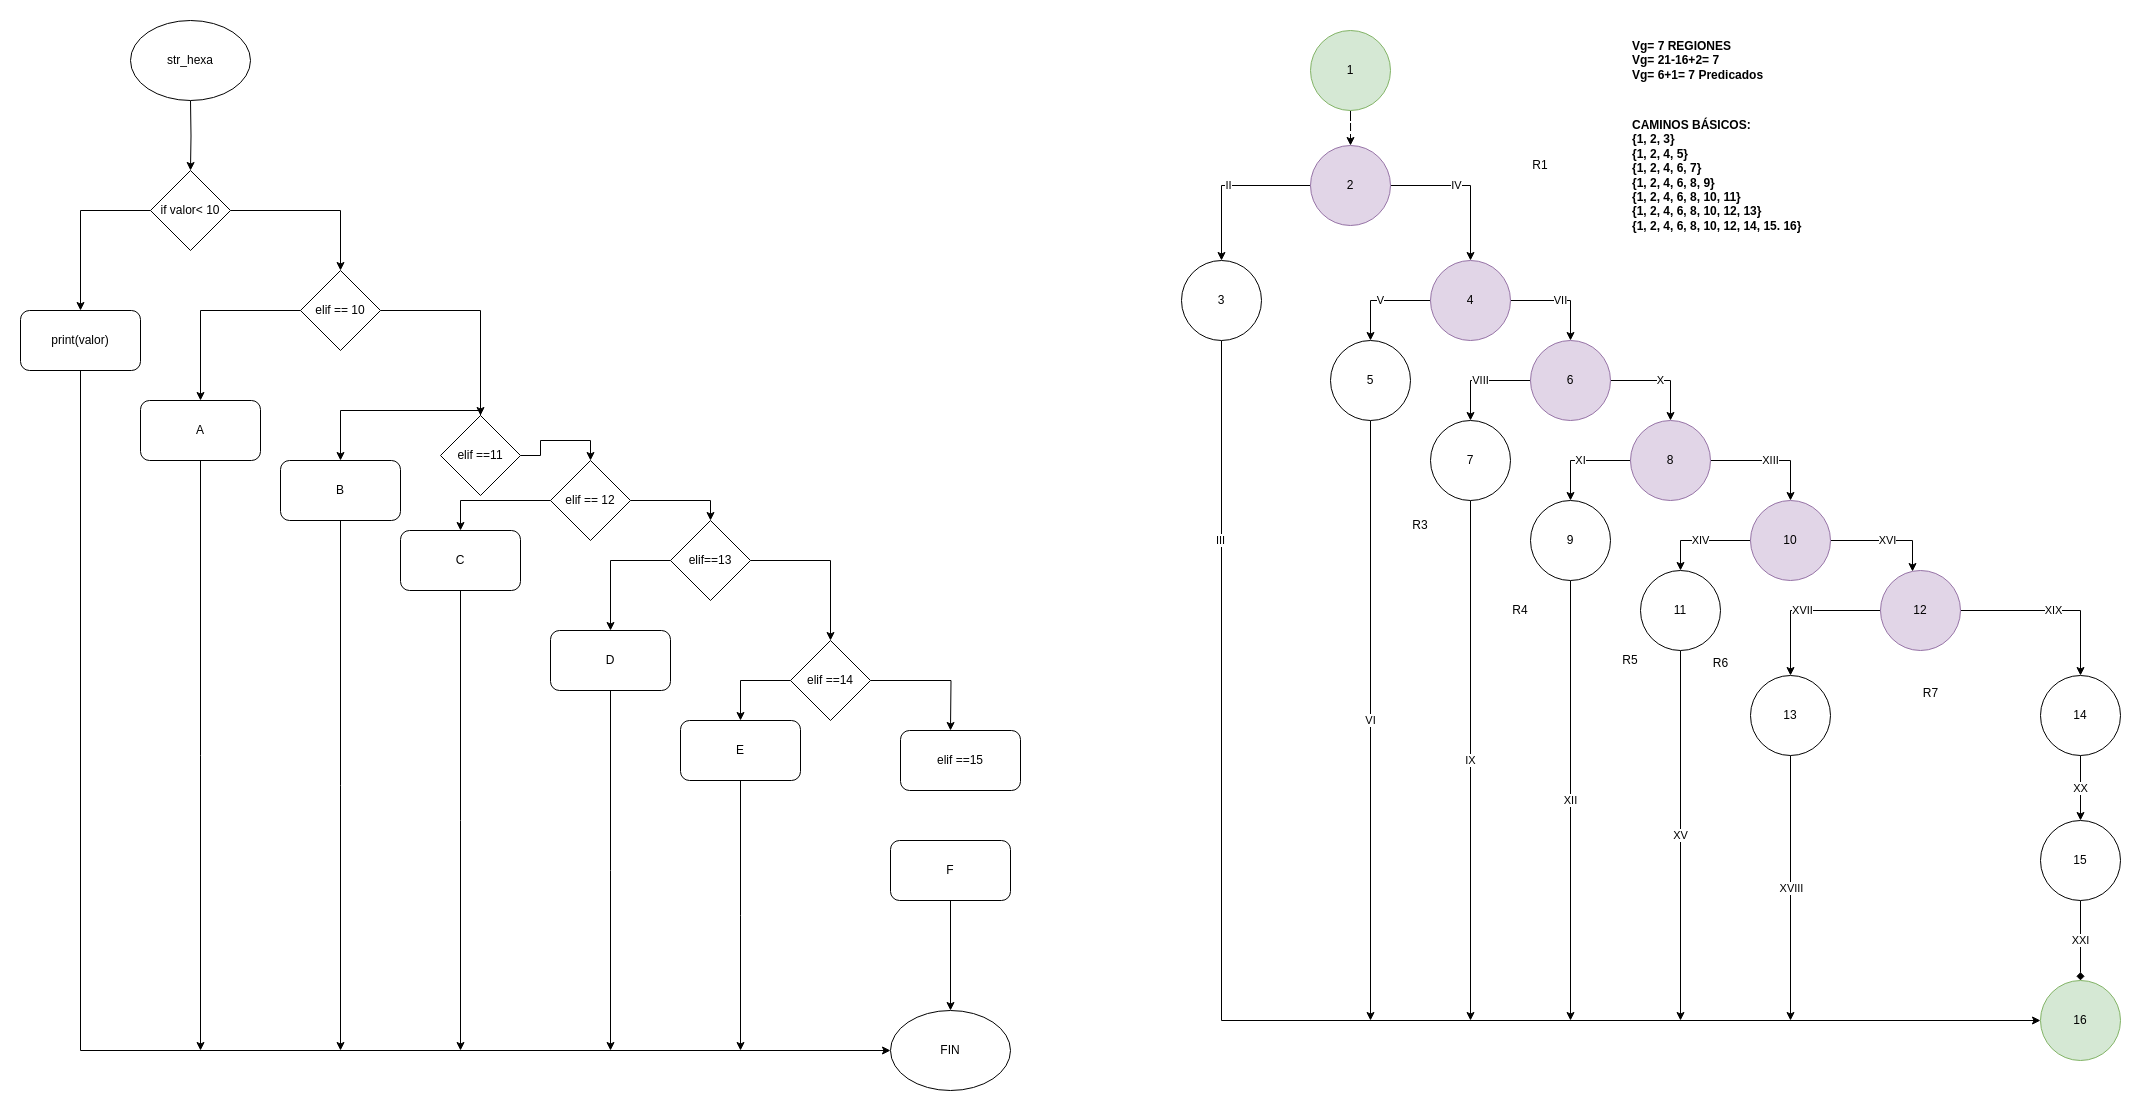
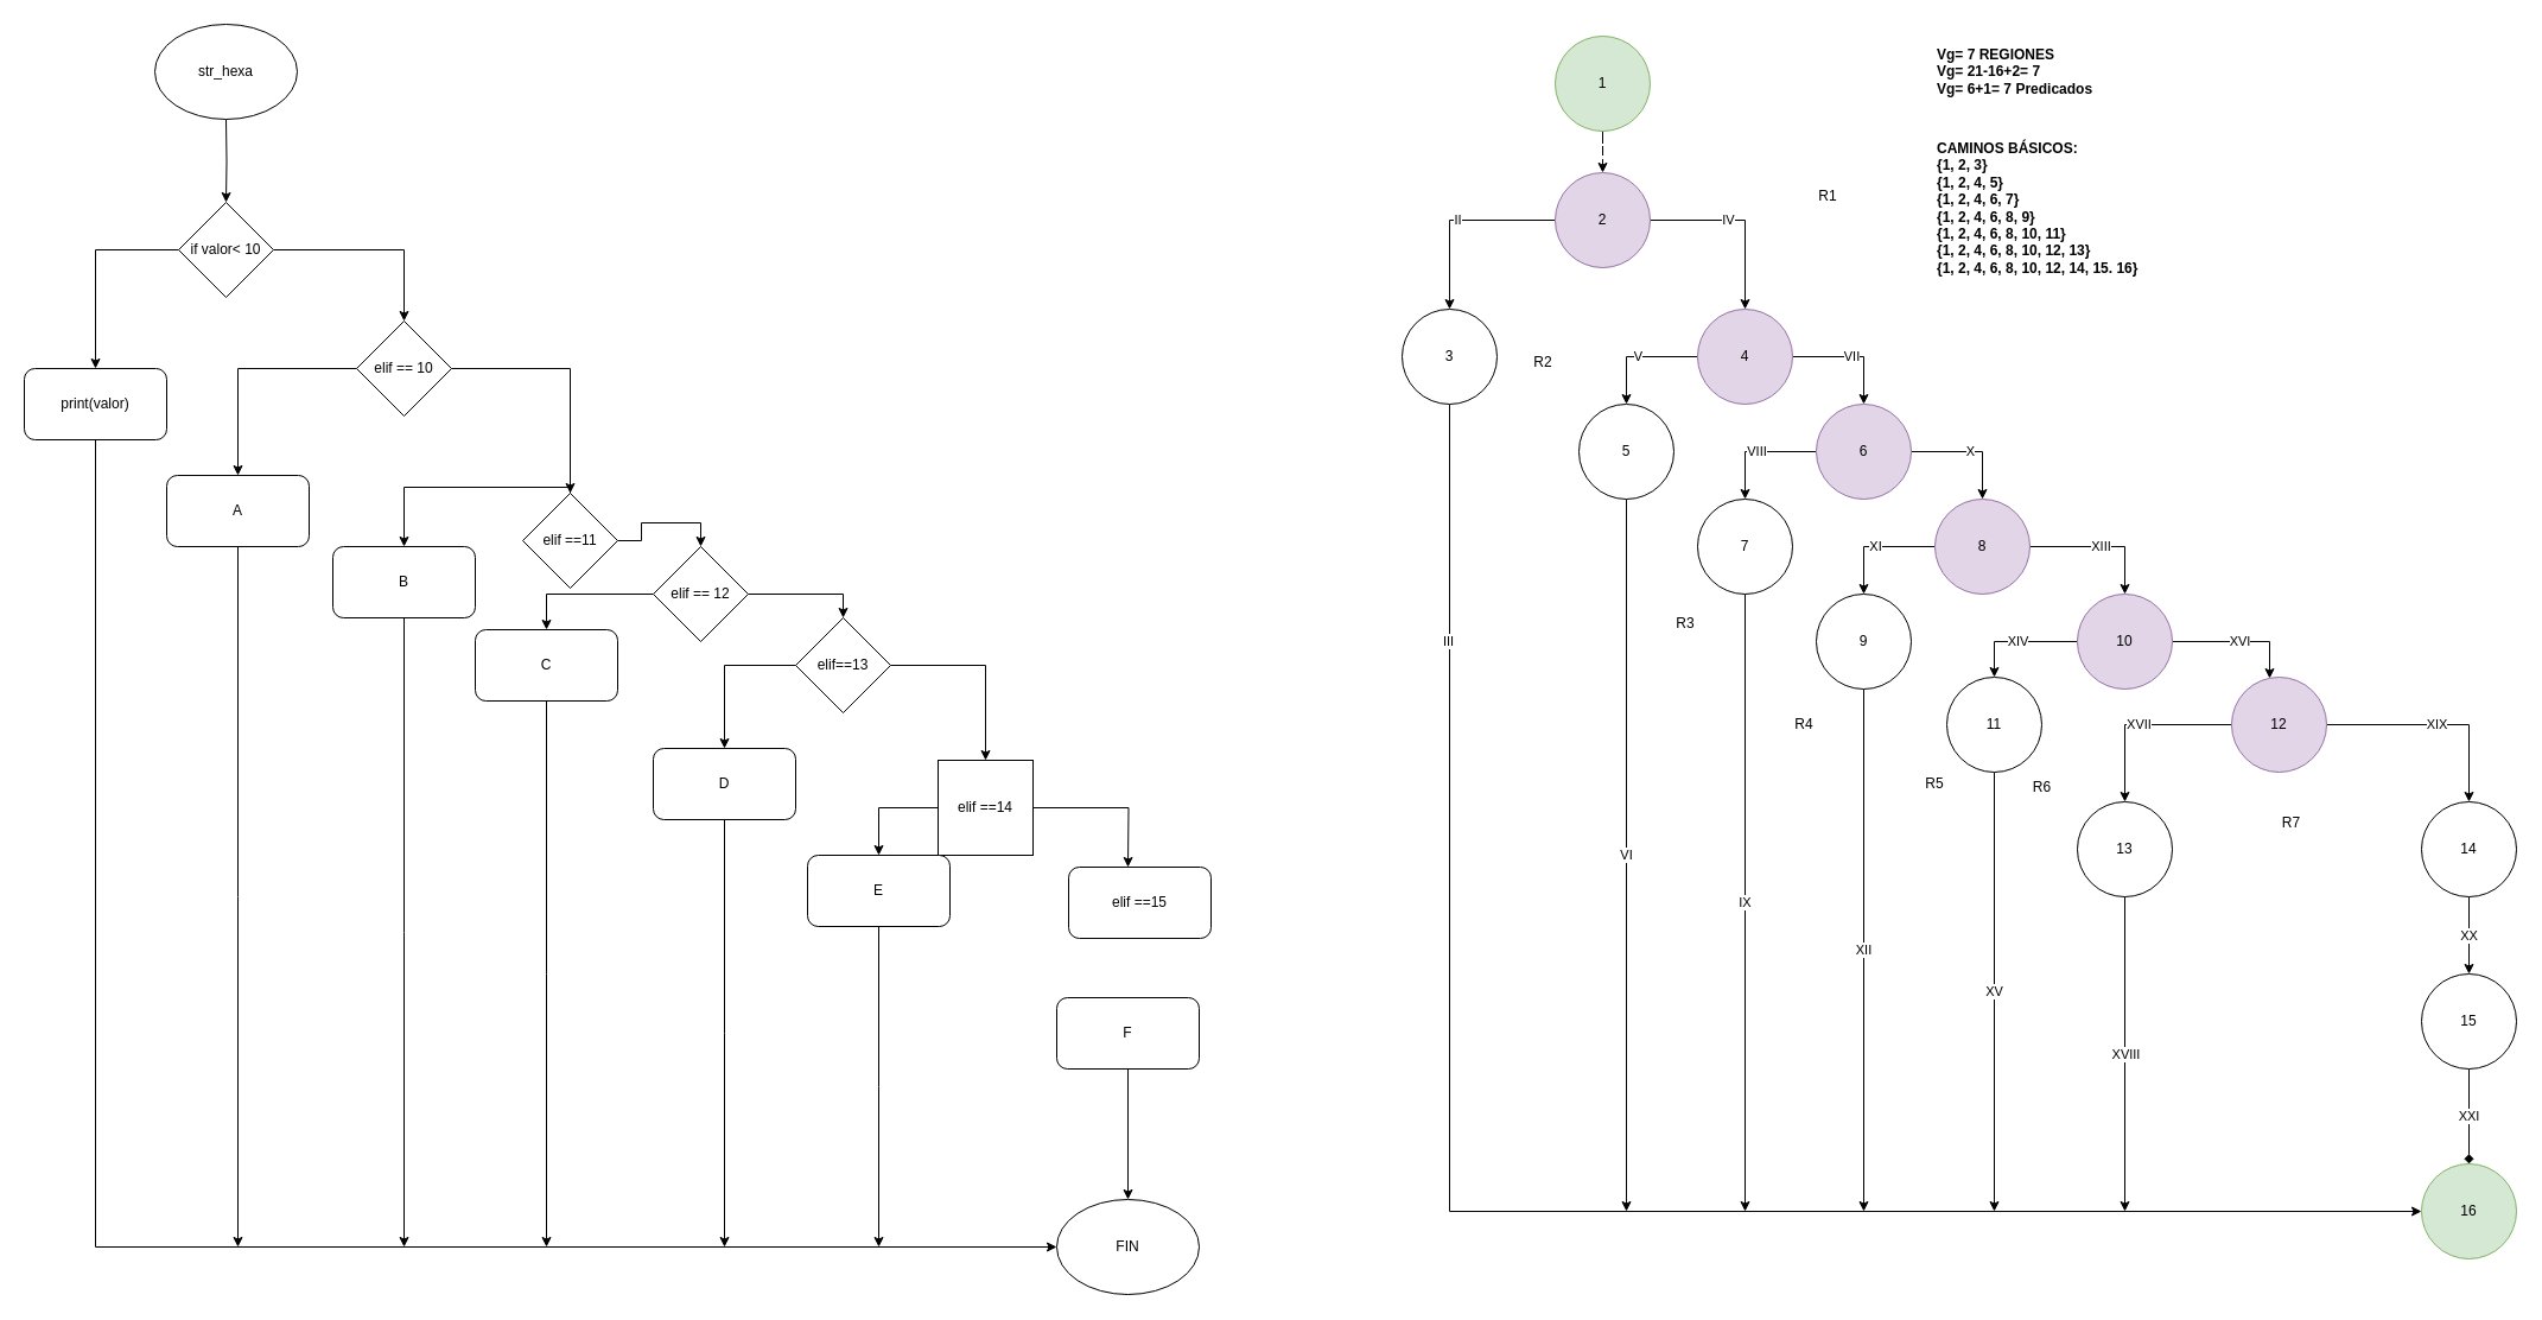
+ <mxCell id="69" value="R2" style="text;html=1;strokeColor=none;fillColor=none;align=center;verticalAlign=middle;whiteSpace=wrap;rounded=0;" vertex="1" parent="1"><mxGeometry x="1270" y="290" width="60" height="30" as="geometry" /></mxCell>
- <mxCell id="19" value="elif ==14" style="rhombus;whiteSpace=wrap;html=1;" vertex="1" parent="1"><mxGeometry x="790" y="640" width="80" height="80" as="geometry" /></mxCell>
+ <mxCell id="19" value="elif ==14" style="whiteSpace=wrap;html=1;rounded=0;" vertex="1" parent="1"><mxGeometry x="790" y="640" width="80" height="80" as="geometry" /></mxCell>
